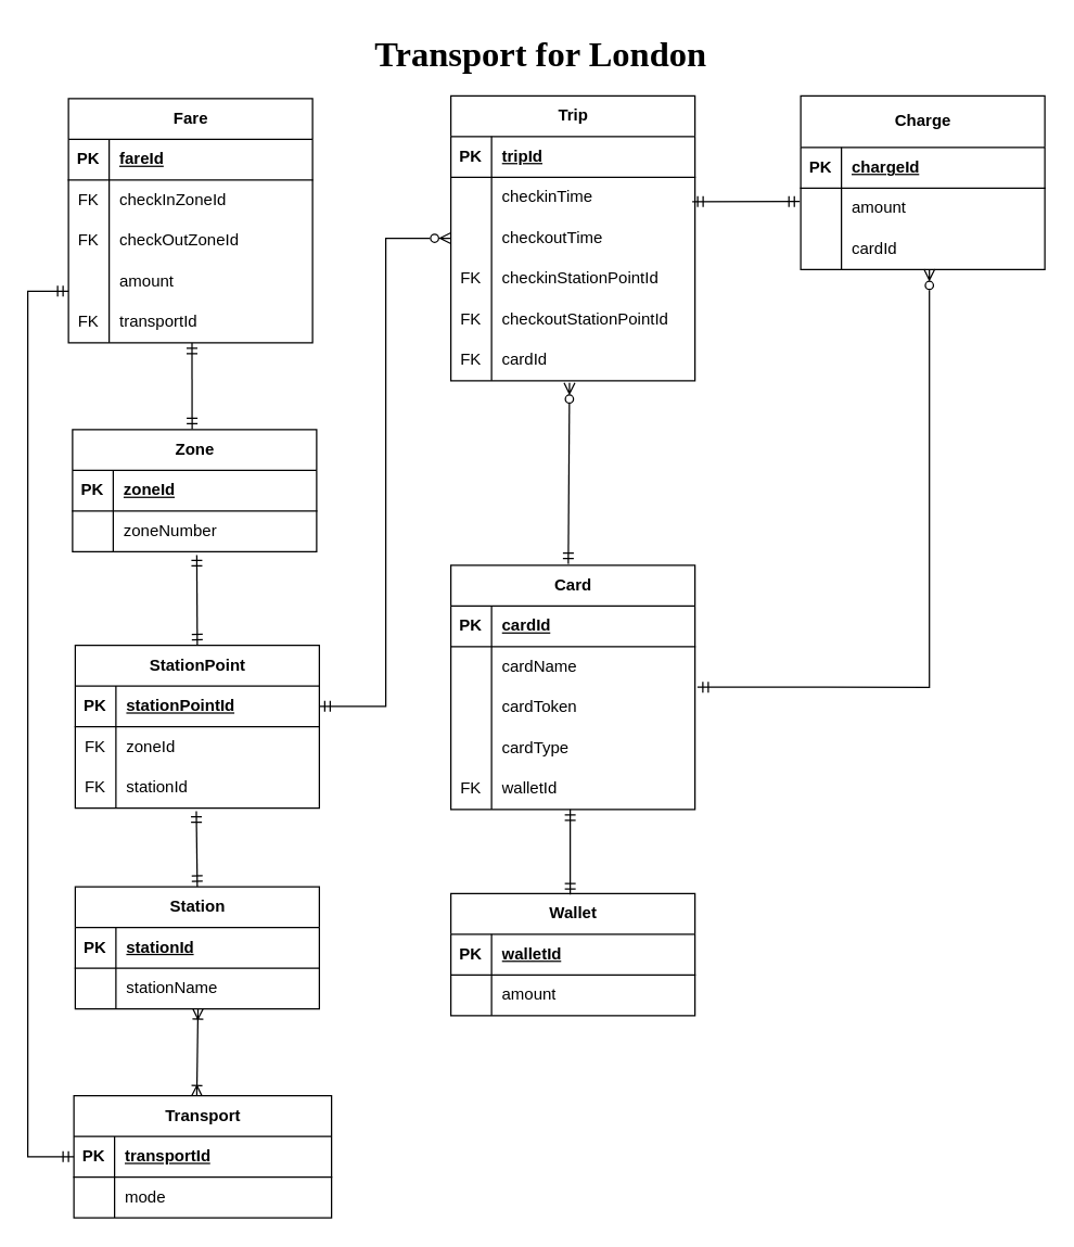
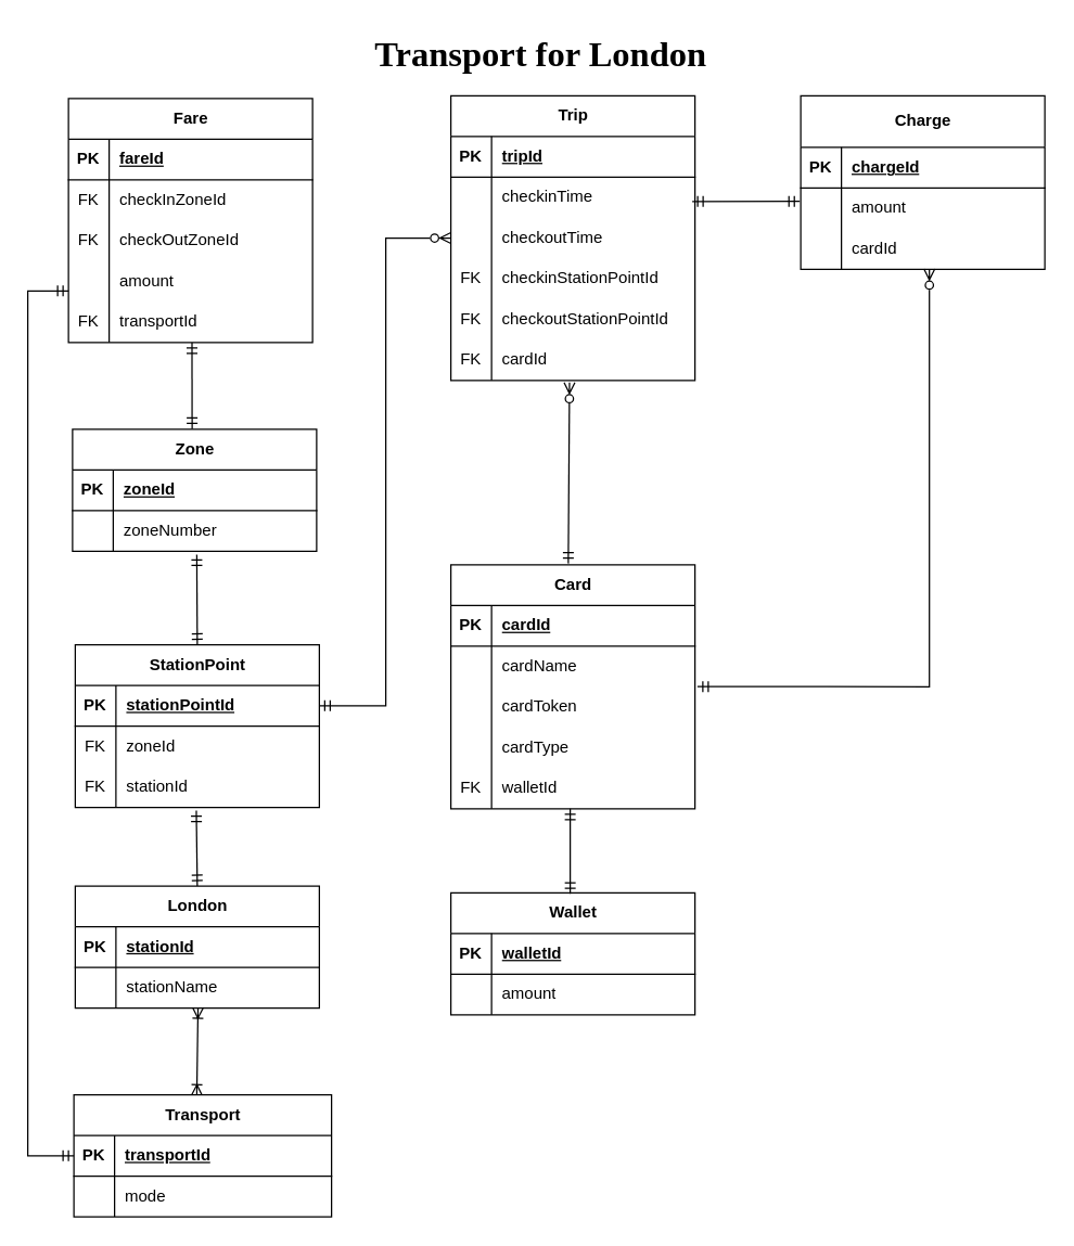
- <mxCell id="44" value="Station" style="shape=table;startSize=30;container=1;collapsible=1;childLayout=tableLayout;fixedRows=1;rowLines=0;fontStyle=1;align=center;resizeLast=1;html=1;" parent="1" vertex="1"><mxGeometry x="55" y="653" width="180" height="90" as="geometry" /></mxCell>
+ <mxCell id="44" value="London" style="shape=table;startSize=30;container=1;collapsible=1;childLayout=tableLayout;fixedRows=1;rowLines=0;fontStyle=1;align=center;resizeLast=1;html=1;" parent="1" vertex="1"><mxGeometry x="55" y="653" width="180" height="90" as="geometry" /></mxCell>
